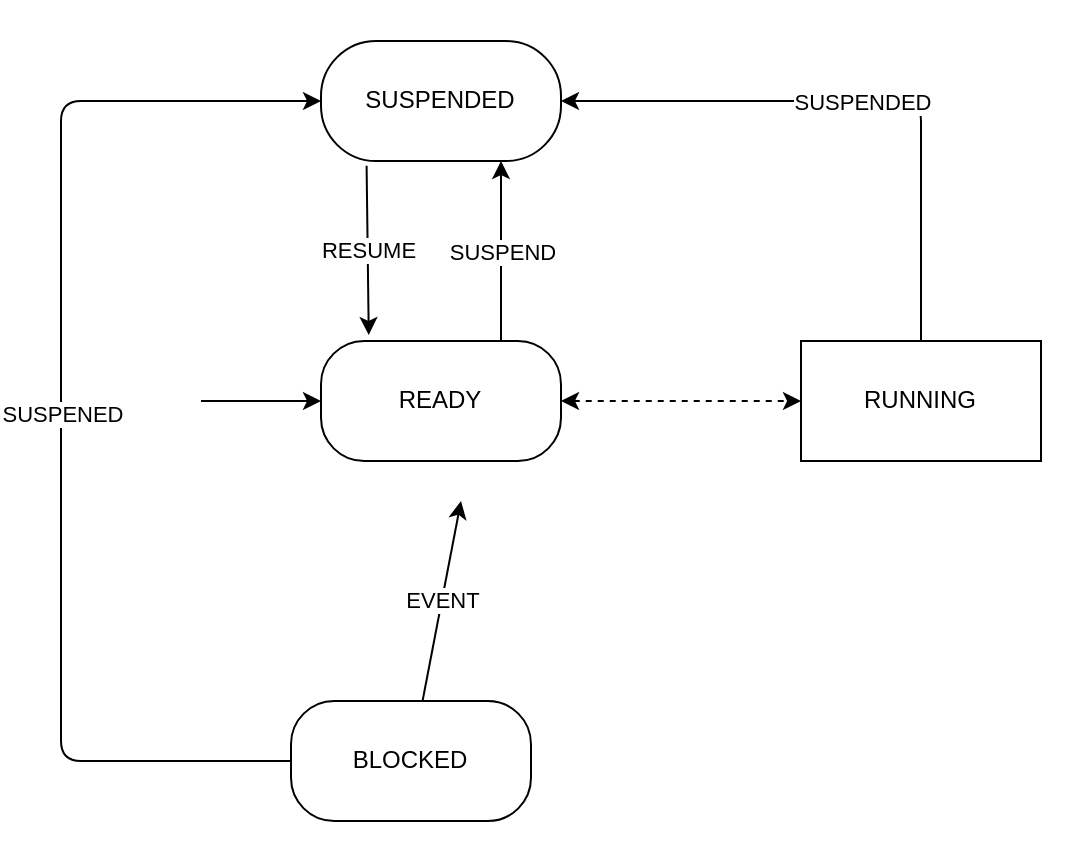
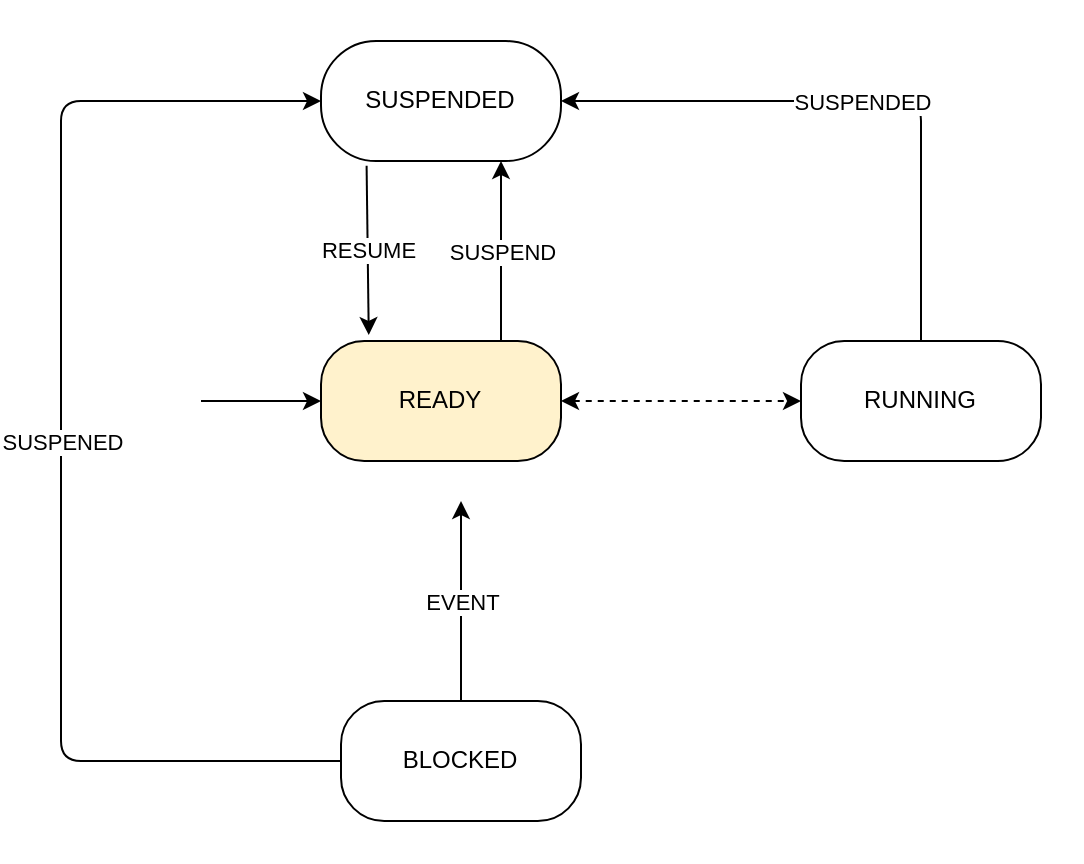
- <mxCell id="2" value="READY" style="rounded=1;whiteSpace=wrap;html=1;arcSize=36;" vertex="1" parent="1"><mxGeometry x="150" y="170" width="120" height="60" as="geometry" /></mxCell>
+ <mxCell id="2" value="READY" style="rounded=1;whiteSpace=wrap;html=1;arcSize=36;fillColor=#fff2cc;" vertex="1" parent="1"><mxGeometry x="150" y="170" width="120" height="60" as="geometry" /></mxCell>
- <mxCell id="3" value="RUNNING" style="whiteSpace=wrap;html=1;arcSize=36;rounded=0;" vertex="1" parent="1"><mxGeometry x="390" y="170" width="120" height="60" as="geometry" /></mxCell>
+ <mxCell id="3" value="RUNNING" style="whiteSpace=wrap;html=1;rounded=1;arcSize=36;" vertex="1" parent="1"><mxGeometry x="390" y="170" width="120" height="60" as="geometry" /></mxCell>
- <mxCell id="5" value="BLOCKED" style="whiteSpace=wrap;html=1;rounded=1;arcSize=36;" vertex="1" parent="1"><mxGeometry x="135" y="350" width="120" height="60" as="geometry" /></mxCell>
+ <mxCell id="5" value="BLOCKED" style="whiteSpace=wrap;html=1;rounded=1;arcSize=36;" vertex="1" parent="1"><mxGeometry x="160" y="350" width="120" height="60" as="geometry" /></mxCell>
